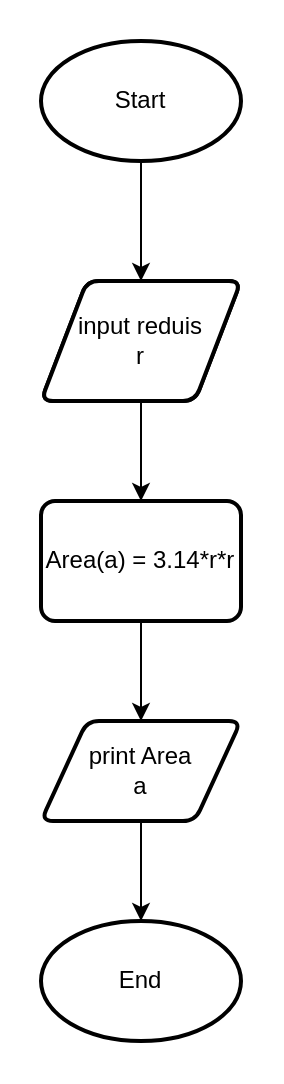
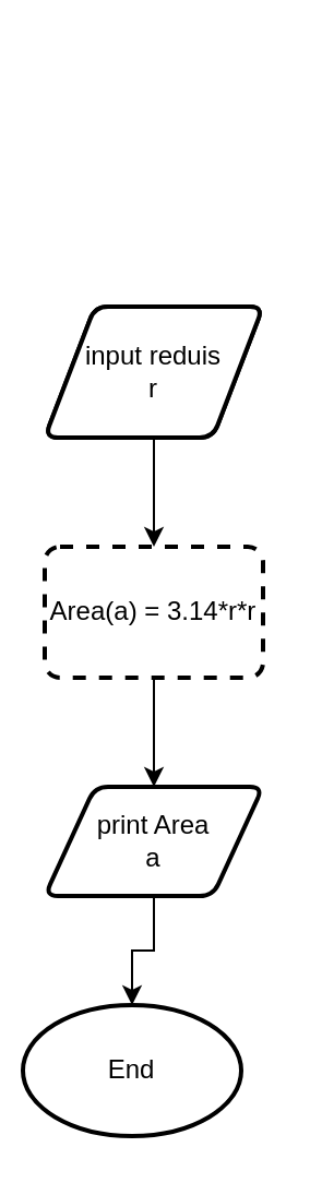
- <mxCell id="3" value="Start" style="strokeWidth=2;html=1;shape=mxgraph.flowchart.start_1;whiteSpace=wrap;" vertex="1" parent="1"><mxGeometry x="20" y="20" width="100" height="60" as="geometry" /></mxCell>
- <mxCell id="2" style="edgeStyle=orthogonalEdgeStyle;rounded=0;orthogonalLoop=1;jettySize=auto;html=1;entryX=0.5;entryY=0;entryDx=0;entryDy=0;" edge="1" parent="1" source="3" target="8"><mxGeometry relative="1" as="geometry" /></mxCell>
- <mxCell id="6" value="Area(a) = 3.14*r*r" style="rounded=1;whiteSpace=wrap;html=1;absoluteArcSize=1;arcSize=14;strokeWidth=2;" vertex="1" parent="1"><mxGeometry x="20" y="250" width="100" height="60" as="geometry" /></mxCell>
+ <mxCell id="6" value="Area(a) = 3.14*r*r" style="rounded=1;whiteSpace=wrap;html=1;absoluteArcSize=1;arcSize=14;strokeWidth=2;dashed=1;" vertex="1" parent="1"><mxGeometry x="20" y="250" width="100" height="60" as="geometry" /></mxCell>
- <mxCell id="11" value="End" style="strokeWidth=2;html=1;shape=mxgraph.flowchart.start_1;whiteSpace=wrap;" vertex="1" parent="1"><mxGeometry x="20" y="460" width="100" height="60" as="geometry" /></mxCell>
+ <mxCell id="11" value="End" style="strokeWidth=2;html=1;shape=mxgraph.flowchart.start_1;whiteSpace=wrap;" vertex="1" parent="1"><mxGeometry x="10" y="460" width="100" height="60" as="geometry" /></mxCell>
